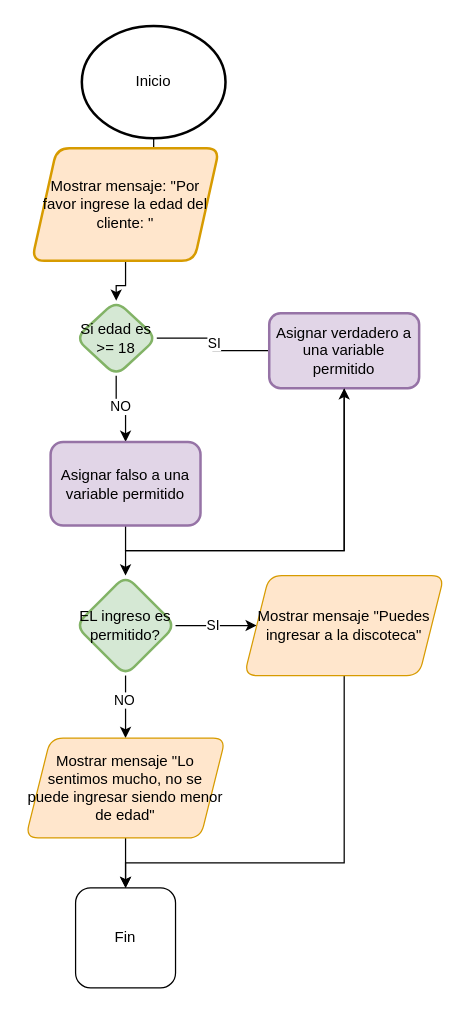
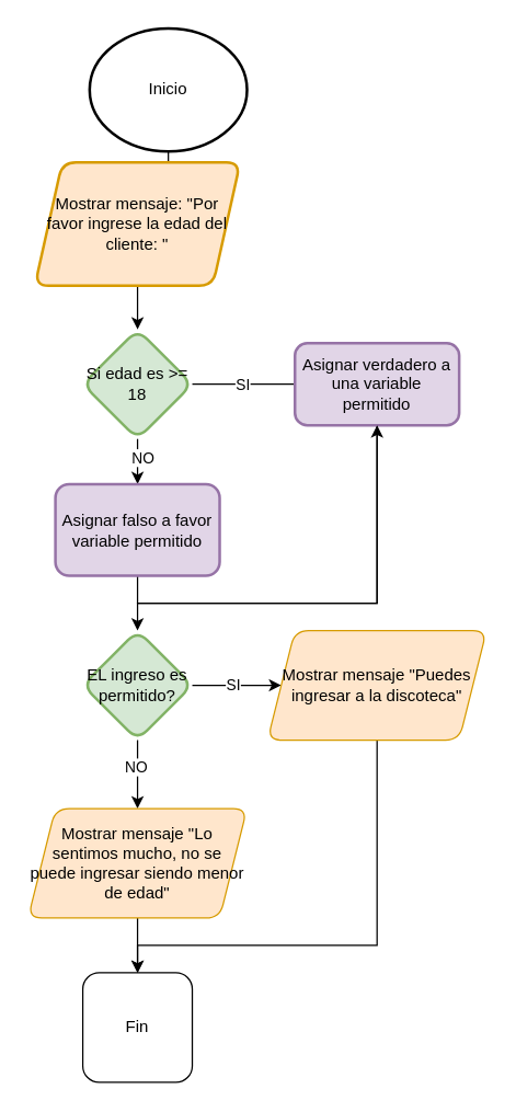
- <mxCell id="10" value="Si edad es &amp;gt;= 18" style="rhombus;whiteSpace=wrap;html=1;fillColor=#d5e8d4;strokeColor=#82b366;strokeWidth=2;rounded=1;" vertex="1" parent="1"><mxGeometry x="60" y="240" width="65" height="60" as="geometry" /></mxCell>
+ <mxCell id="10" value="Si edad es &amp;gt;= 18" style="rhombus;whiteSpace=wrap;html=1;fillColor=#d5e8d4;strokeColor=#82b366;strokeWidth=2;rounded=1;" vertex="1" parent="1"><mxGeometry x="60" y="240" width="80" height="80" as="geometry" /></mxCell>
- <mxCell id="14" value="Asignar falso a una variable permitido" style="whiteSpace=wrap;html=1;fillColor=#e1d5e7;strokeColor=#9673a6;strokeWidth=2;rounded=1;" vertex="1" parent="1"><mxGeometry x="40" y="353" width="120" height="67" as="geometry" /></mxCell>
+ <mxCell id="14" value="Asignar falso a favor variable permitido" style="whiteSpace=wrap;html=1;fillColor=#e1d5e7;strokeColor=#9673a6;strokeWidth=2;rounded=1;" vertex="1" parent="1"><mxGeometry x="40" y="353" width="120" height="67" as="geometry" /></mxCell>
